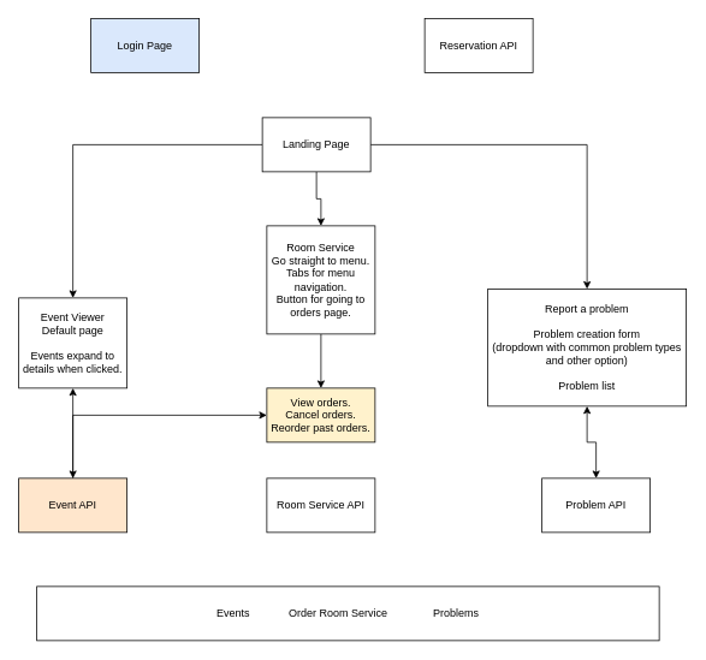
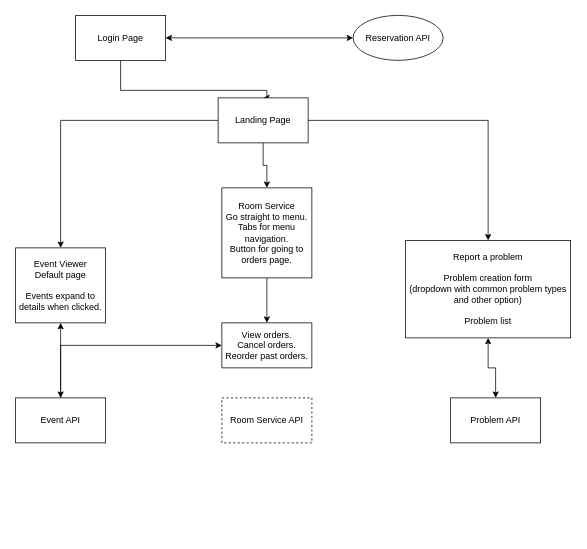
- <mxCell id="4" value="Login Page" style="rounded=0;whiteSpace=wrap;html=1;fillColor=#dae8fc;" vertex="1" parent="1"><mxGeometry x="100" y="20" width="120" height="60" as="geometry" /></mxCell>
+ <mxCell id="4" value="Login Page" style="rounded=0;whiteSpace=wrap;html=1;" vertex="1" parent="1"><mxGeometry x="100" y="20" width="120" height="60" as="geometry" /></mxCell>
+ <mxCell id="2" style="edgeStyle=orthogonalEdgeStyle;rounded=0;orthogonalLoop=1;jettySize=auto;html=1;entryX=0;entryY=0.5;entryDx=0;entryDy=0;startArrow=classic;startFill=1;" edge="1" parent="1" source="4" target="5"><mxGeometry relative="1" as="geometry" /></mxCell>
- <mxCell id="5" value="Reservation API" style="rounded=0;whiteSpace=wrap;html=1;" vertex="1" parent="1"><mxGeometry x="470" y="20" width="120" height="60" as="geometry" /></mxCell>
+ <mxCell id="5" value="Reservation API" style="ellipse;whiteSpace=wrap;html=1;" vertex="1" parent="1"><mxGeometry x="470" y="20" width="120" height="60" as="geometry" /></mxCell>
+ <mxCell id="3" style="edgeStyle=orthogonalEdgeStyle;rounded=0;orthogonalLoop=1;jettySize=auto;html=1;entryX=0.5;entryY=0;entryDx=0;entryDy=0;startArrow=none;startFill=0;endArrow=classic;endFill=1;" edge="1" parent="1" source="4" target="9"><mxGeometry relative="1" as="geometry"><Array as="points"><mxPoint x="160" y="120" /><mxPoint x="355" y="120" /></Array></mxGeometry></mxCell>
- <mxCell id="17" value="View orders.&lt;br&gt;Cancel orders.&lt;br&gt;Reorder past orders." style="rounded=0;whiteSpace=wrap;html=1;fillColor=#fff2cc;" vertex="1" parent="1"><mxGeometry x="295" y="430" width="120" height="60" as="geometry" /></mxCell>
+ <mxCell id="17" value="View orders.&lt;br&gt;Cancel orders.&lt;br&gt;Reorder past orders." style="rounded=0;whiteSpace=wrap;html=1;" vertex="1" parent="1"><mxGeometry x="295" y="430" width="120" height="60" as="geometry" /></mxCell>
- <mxCell id="21" value="Event API" style="rounded=0;whiteSpace=wrap;html=1;fillColor=#ffe6cc;" vertex="1" parent="1"><mxGeometry x="20" y="530" width="120" height="60" as="geometry" /></mxCell>
+ <mxCell id="21" value="Event API" style="rounded=0;whiteSpace=wrap;html=1;" vertex="1" parent="1"><mxGeometry x="20" y="530" width="120" height="60" as="geometry" /></mxCell>
- <mxCell id="22" value="Room Service API" style="rounded=0;whiteSpace=wrap;html=1;" vertex="1" parent="1"><mxGeometry x="295" y="530" width="120" height="60" as="geometry" /></mxCell>
+ <mxCell id="22" value="Room Service API" style="rounded=0;whiteSpace=wrap;html=1;dashed=1;" vertex="1" parent="1"><mxGeometry x="295" y="530" width="120" height="60" as="geometry" /></mxCell>
- <mxCell id="15" value="Events&lt;span style=&quot;white-space: pre&quot;&gt;&#09;&lt;/span&gt;&lt;span style=&quot;white-space: pre&quot;&gt;&#09;&lt;/span&gt;Order Room Service&amp;nbsp;&lt;span style=&quot;white-space: pre&quot;&gt;&#09;&lt;span style=&quot;white-space: pre&quot;&gt;&#09;&lt;/span&gt;&lt;/span&gt;Problems" style="rounded=0;whiteSpace=wrap;html=1;" vertex="1" parent="1"><mxGeometry x="40" y="650" width="690" height="60" as="geometry" /></mxCell>
